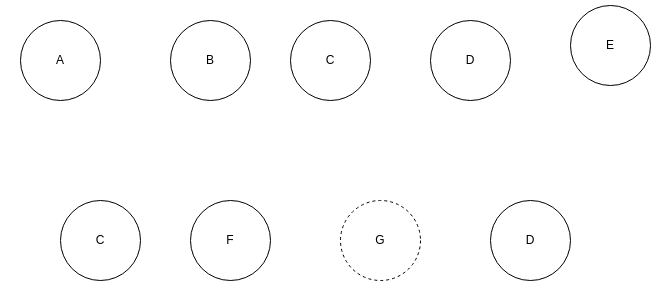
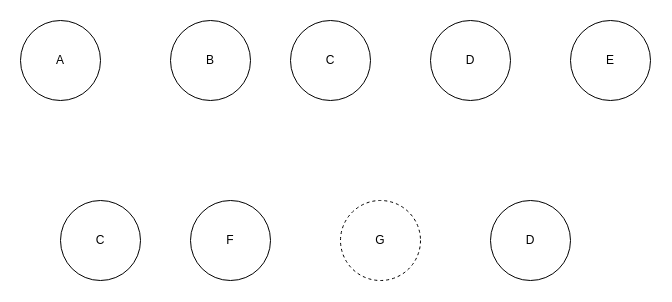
- <mxCell id="6" value="E" style="ellipse;whiteSpace=wrap;html=1;aspect=fixed;" vertex="1" parent="1"><mxGeometry x="570" y="5" width="80" height="80" as="geometry" /></mxCell>
+ <mxCell id="6" value="E" style="ellipse;whiteSpace=wrap;html=1;aspect=fixed;" vertex="1" parent="1"><mxGeometry x="570" y="20" width="80" height="80" as="geometry" /></mxCell>
